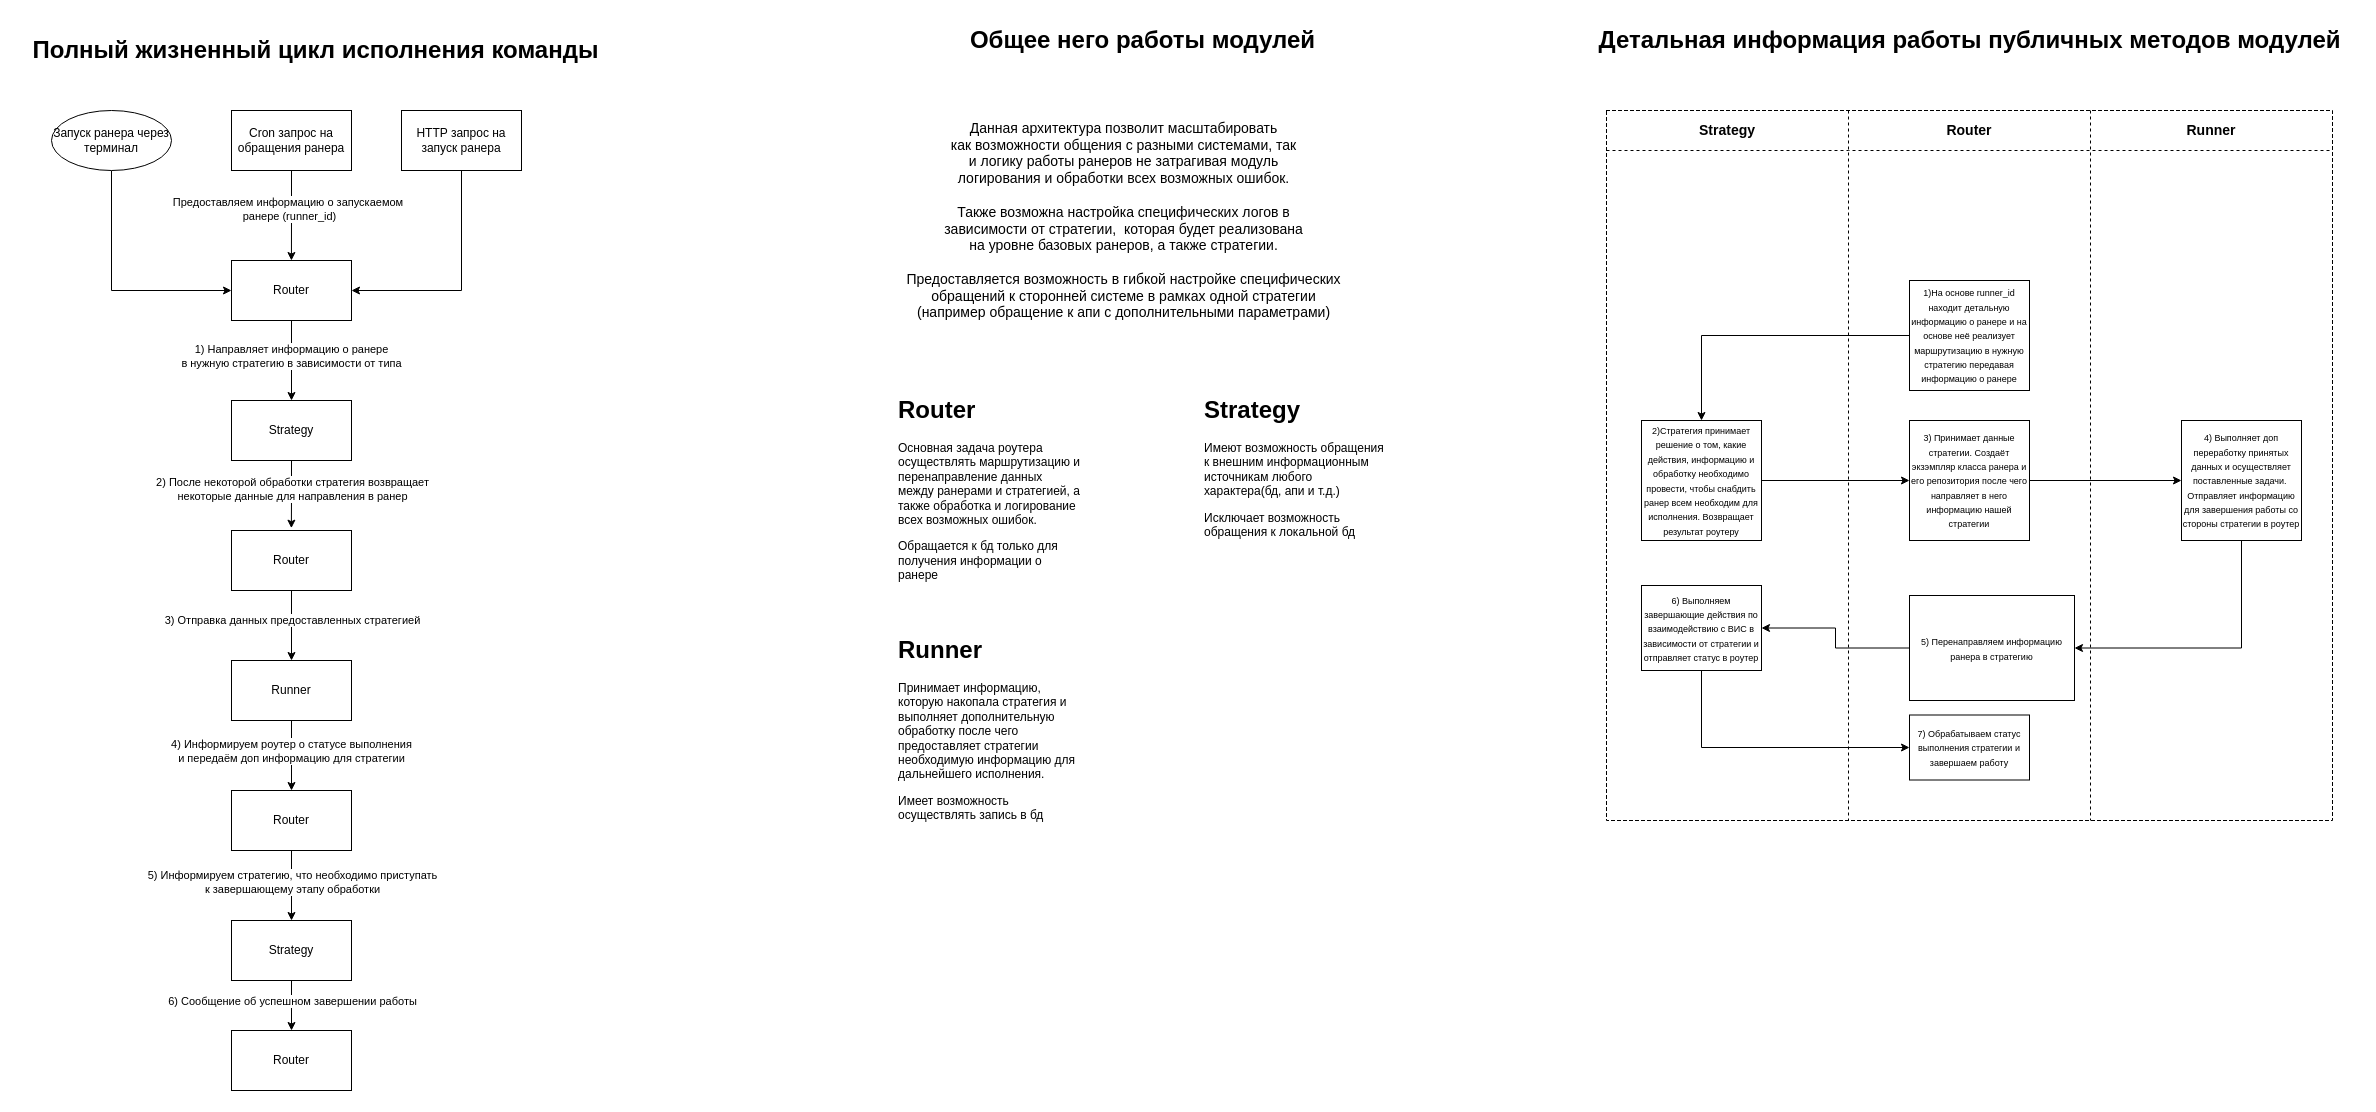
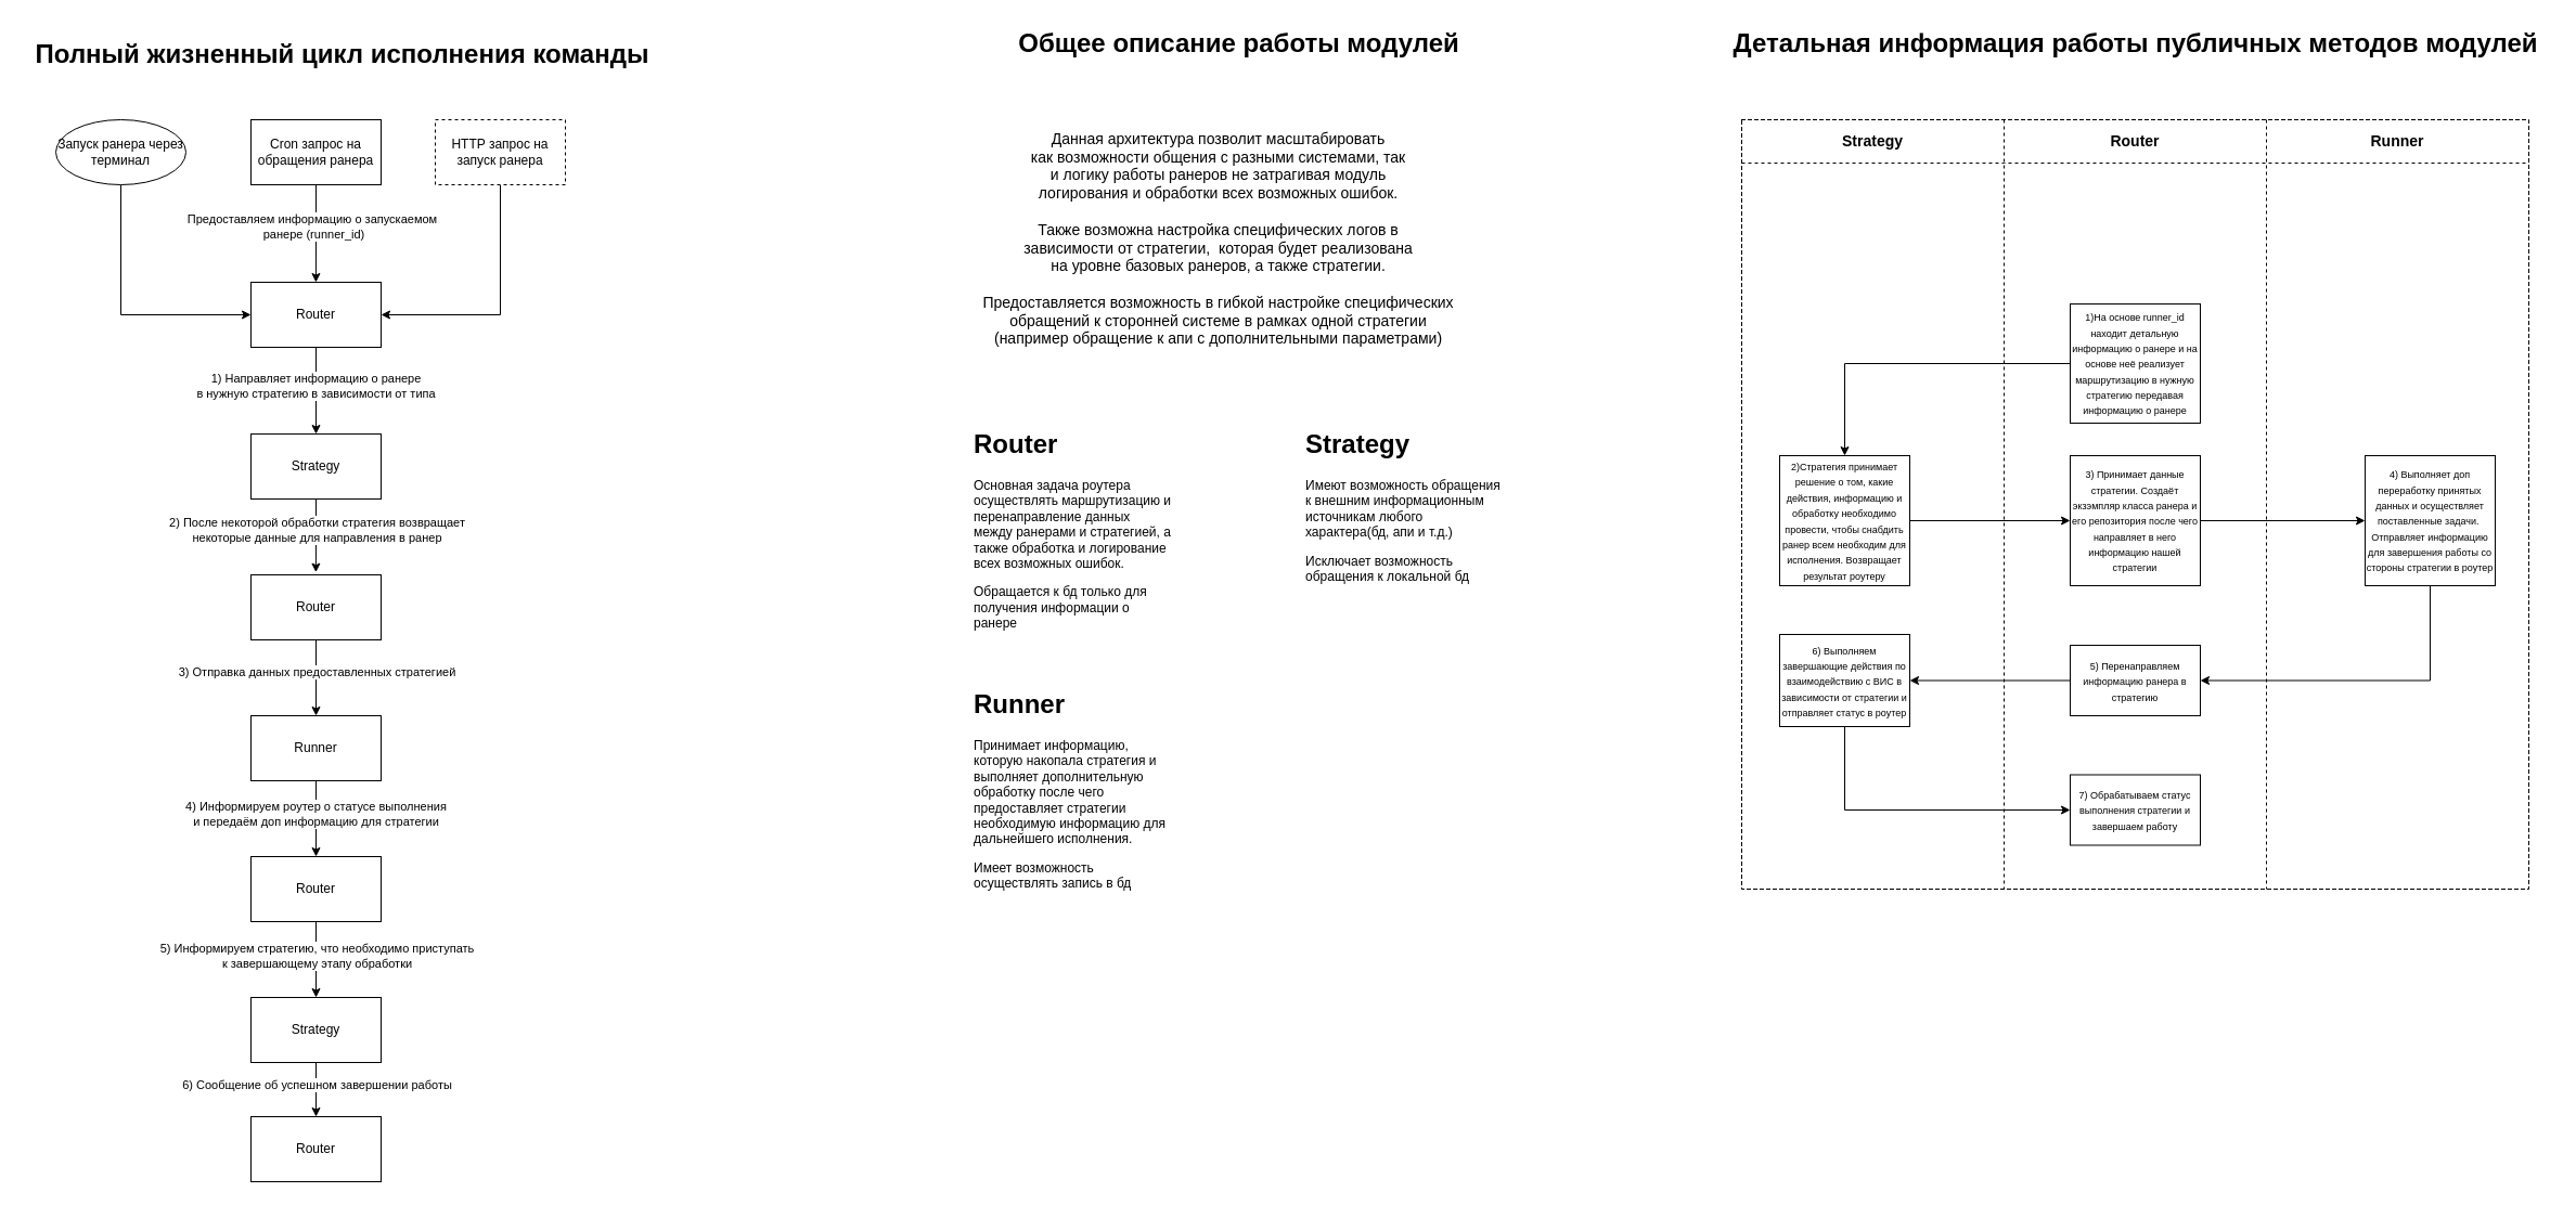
- <mxCell id="55" value="&lt;b&gt;Общее него работы модулей&lt;/b&gt;" style="text;html=1;align=center;verticalAlign=middle;resizable=0;points=[];autosize=1;strokeColor=none;fillColor=none;fontSize=24;" parent="1" vertex="1"><mxGeometry x="927" y="20" width="430" height="40" as="geometry" /></mxCell>
+ <mxCell id="55" value="&lt;b&gt;Общее описание работы модулей&lt;/b&gt;" style="text;html=1;align=center;verticalAlign=middle;resizable=0;points=[];autosize=1;strokeColor=none;fillColor=none;fontSize=24;" parent="1" vertex="1"><mxGeometry x="927" y="20" width="430" height="40" as="geometry" /></mxCell>
- <mxCell id="12" value="HTTP запрос на запуск ранера" style="rounded=0;whiteSpace=wrap;html=1;" parent="1" vertex="1"><mxGeometry x="401" y="110" width="120" height="60" as="geometry" /></mxCell>
+ <mxCell id="12" value="HTTP запрос на запуск ранера" style="rounded=0;whiteSpace=wrap;html=1;dashed=1;" parent="1" vertex="1"><mxGeometry x="401" y="110" width="120" height="60" as="geometry" /></mxCell>
- <mxCell id="41" value="&lt;font style=&quot;font-size: 9px;&quot;&gt;5) Перенаправляем информацию ранера в стратегию&lt;span style=&quot;background-color: rgb(255, 255, 255);&quot;&gt;&lt;br&gt;&lt;/span&gt;&lt;/font&gt;" style="rounded=0;whiteSpace=wrap;html=1;" parent="1" vertex="1"><mxGeometry x="1909" y="595" width="165" height="105" as="geometry" /></mxCell>
+ <mxCell id="41" value="&lt;font style=&quot;font-size: 9px;&quot;&gt;5) Перенаправляем информацию ранера в стратегию&lt;span style=&quot;background-color: rgb(255, 255, 255);&quot;&gt;&lt;br&gt;&lt;/span&gt;&lt;/font&gt;" style="rounded=0;whiteSpace=wrap;html=1;" parent="1" vertex="1"><mxGeometry x="1909" y="595" width="120" height="65" as="geometry" /></mxCell>
